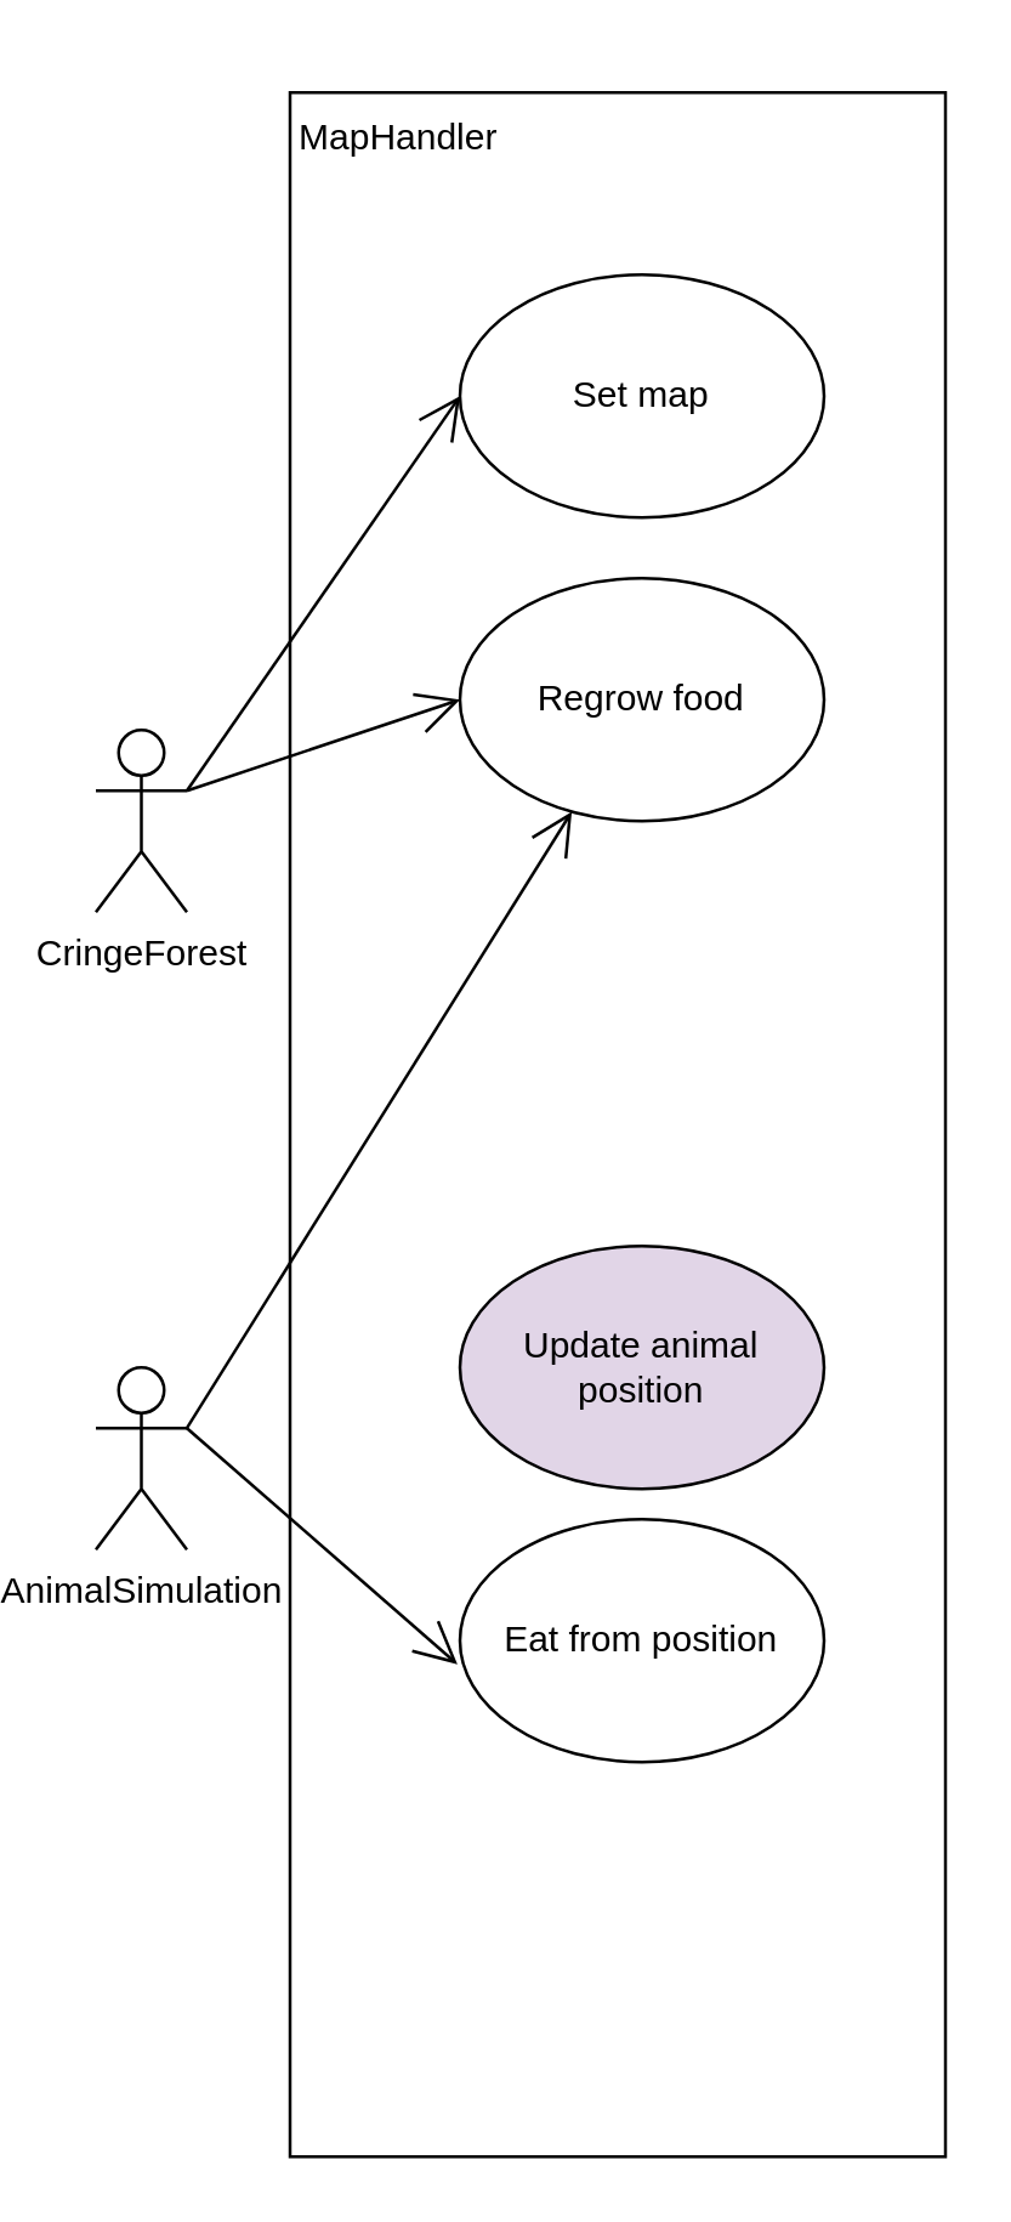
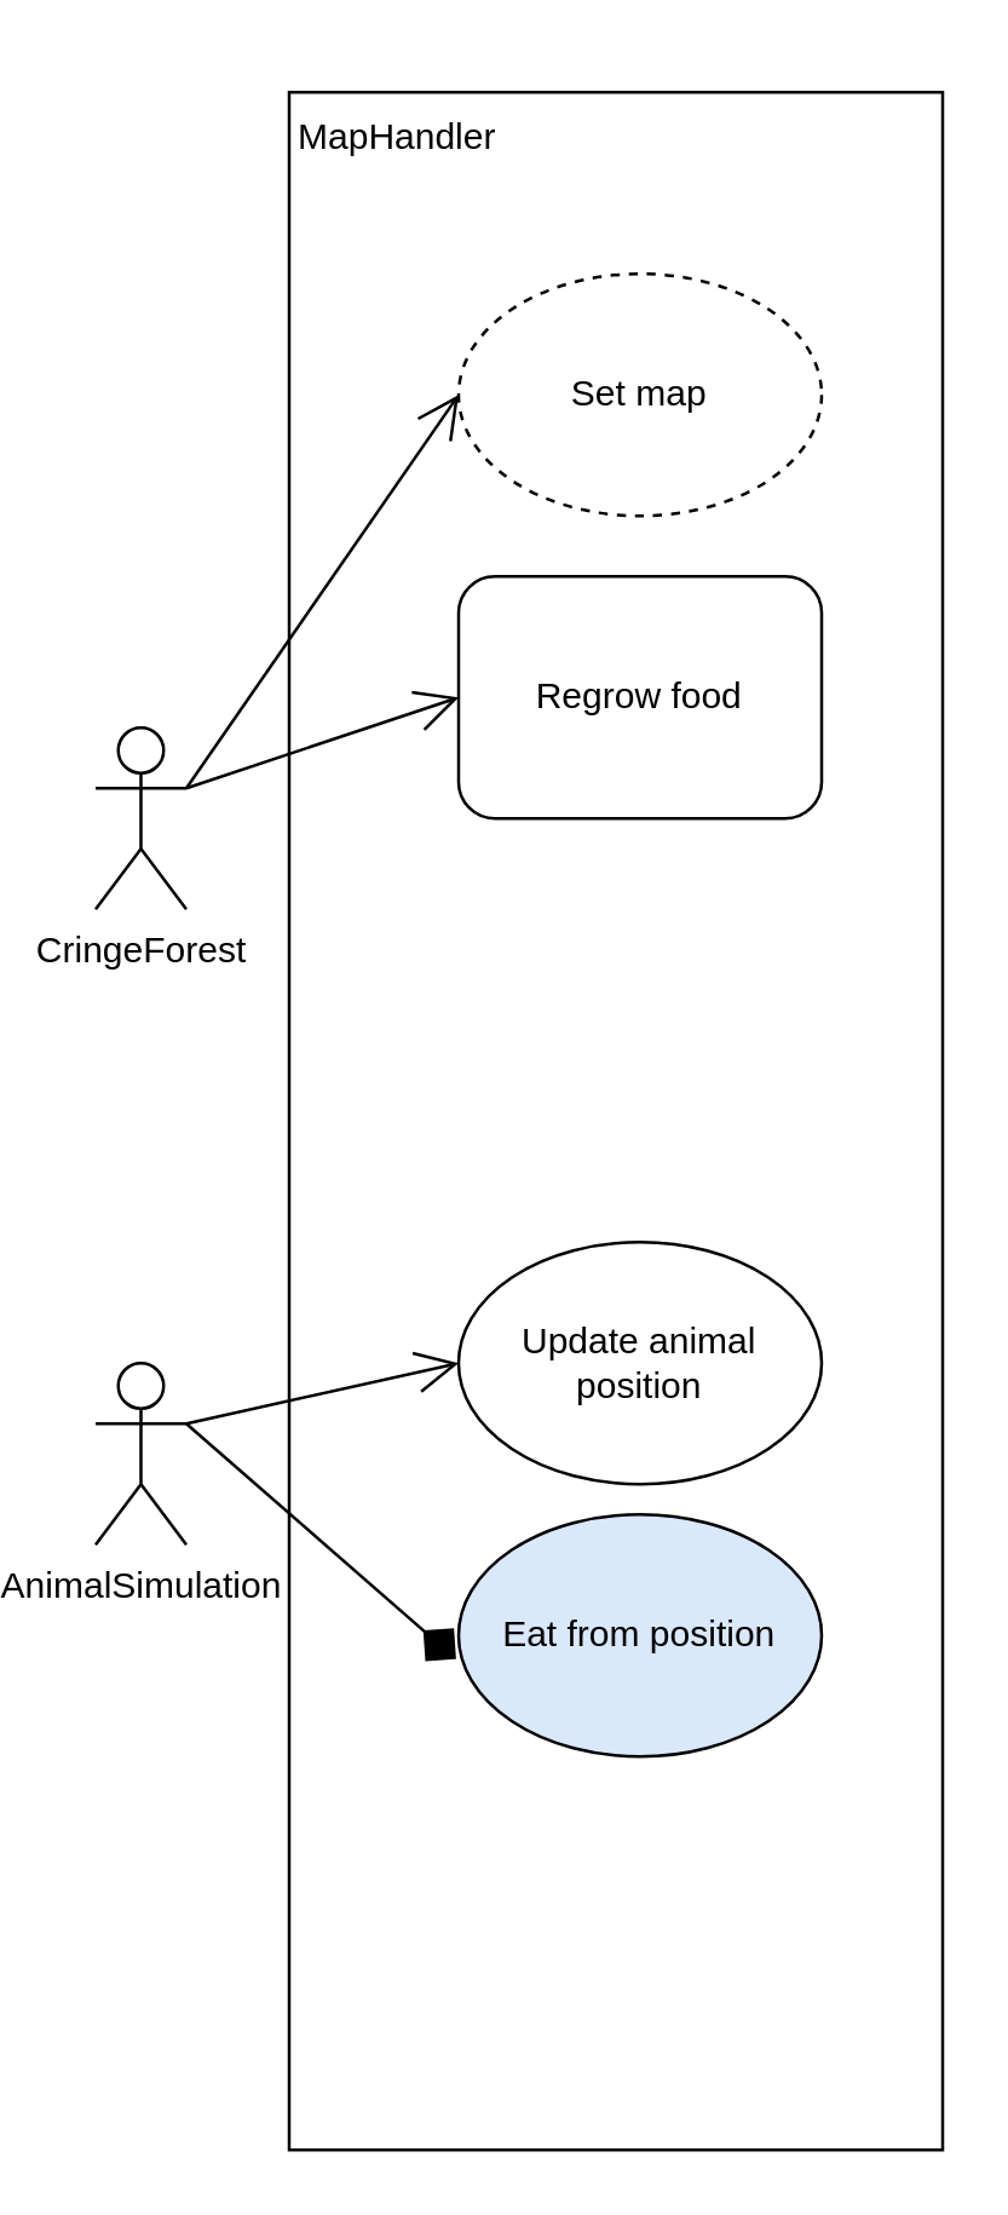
- <mxCell id="8" value="Set map" style="ellipse;whiteSpace=wrap;html=1;" parent="1" vertex="1"><mxGeometry x="140" y="90" width="120" height="80" as="geometry" /></mxCell>
+ <mxCell id="8" value="Set map" style="ellipse;whiteSpace=wrap;html=1;dashed=1;" parent="1" vertex="1"><mxGeometry x="140" y="90" width="120" height="80" as="geometry" /></mxCell>
- <mxCell id="5" value="Regrow food" style="ellipse;whiteSpace=wrap;html=1;" parent="1" vertex="1"><mxGeometry x="140" y="190" width="120" height="80" as="geometry" /></mxCell>
+ <mxCell id="5" value="Regrow food" style="whiteSpace=wrap;html=1;rounded=1;" parent="1" vertex="1"><mxGeometry x="140" y="190" width="120" height="80" as="geometry" /></mxCell>
- <mxCell id="13" value="" style="endArrow=open;endFill=1;endSize=12;html=1;exitX=1;exitY=0.333;exitDx=0;exitDy=0;exitPerimeter=0;" parent="1" source="7" target="5" edge="1"><mxGeometry width="160" relative="1" as="geometry"><mxPoint x="50" y="380" as="sourcePoint" /><mxPoint x="380" y="270" as="targetPoint" /></mxGeometry></mxCell>
+ <mxCell id="13" value="" style="endArrow=open;endFill=1;endSize=12;html=1;entryX=0;entryY=0.5;entryDx=0;entryDy=0;exitX=1;exitY=0.333;exitDx=0;exitDy=0;exitPerimeter=0;" parent="1" source="7" target="6" edge="1"><mxGeometry width="160" relative="1" as="geometry"><mxPoint x="50" y="380" as="sourcePoint" /><mxPoint x="380" y="270" as="targetPoint" /></mxGeometry></mxCell>
- <mxCell id="6" value="Update animal position" style="ellipse;whiteSpace=wrap;html=1;fillColor=#e1d5e7;" parent="1" vertex="1"><mxGeometry x="140" y="410" width="120" height="80" as="geometry" /></mxCell>
+ <mxCell id="6" value="Update animal position" style="ellipse;whiteSpace=wrap;html=1;" parent="1" vertex="1"><mxGeometry x="140" y="410" width="120" height="80" as="geometry" /></mxCell>
- <mxCell id="11" value="Eat from position" style="ellipse;whiteSpace=wrap;html=1;" parent="1" vertex="1"><mxGeometry x="140" y="500" width="120" height="80" as="geometry" /></mxCell>
+ <mxCell id="11" value="Eat from position" style="ellipse;whiteSpace=wrap;html=1;fillColor=#dae8fc;" parent="1" vertex="1"><mxGeometry x="140" y="500" width="120" height="80" as="geometry" /></mxCell>
- <mxCell id="12" value="" style="endArrow=open;endFill=1;endSize=12;html=1;exitX=1;exitY=0.333;exitDx=0;exitDy=0;exitPerimeter=0;entryX=-0.007;entryY=0.597;entryDx=0;entryDy=0;entryPerimeter=0;" parent="1" source="7" target="11" edge="1"><mxGeometry width="160" relative="1" as="geometry"><mxPoint x="580" y="250" as="sourcePoint" /><mxPoint x="471" y="190" as="targetPoint" /></mxGeometry></mxCell>
+ <mxCell id="12" value="" style="endArrow=diamond;endFill=1;endSize=12;html=1;exitX=1;exitY=0.333;exitDx=0;exitDy=0;exitPerimeter=0;entryX=-0.007;entryY=0.597;entryDx=0;entryDy=0;entryPerimeter=0;" parent="1" source="7" target="11" edge="1"><mxGeometry width="160" relative="1" as="geometry"><mxPoint x="580" y="250" as="sourcePoint" /><mxPoint x="471" y="190" as="targetPoint" /></mxGeometry></mxCell>
